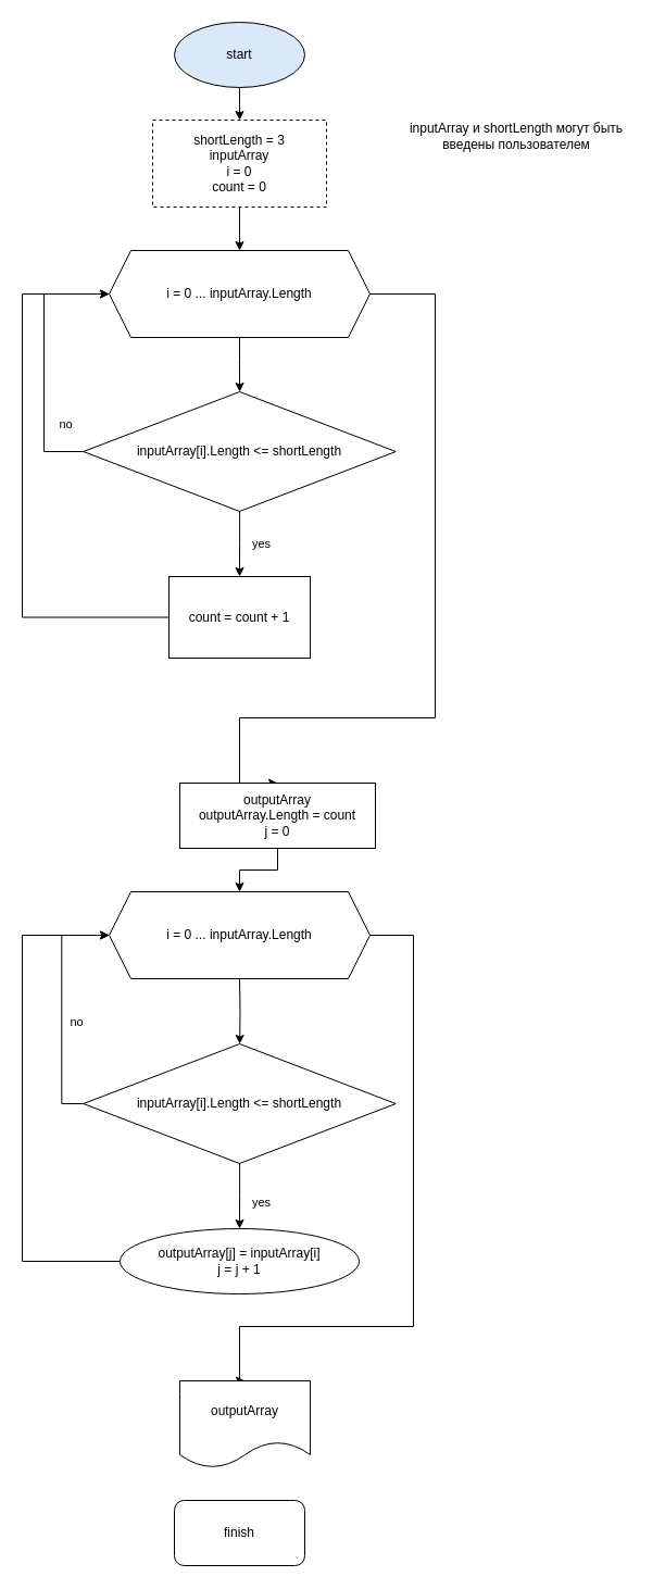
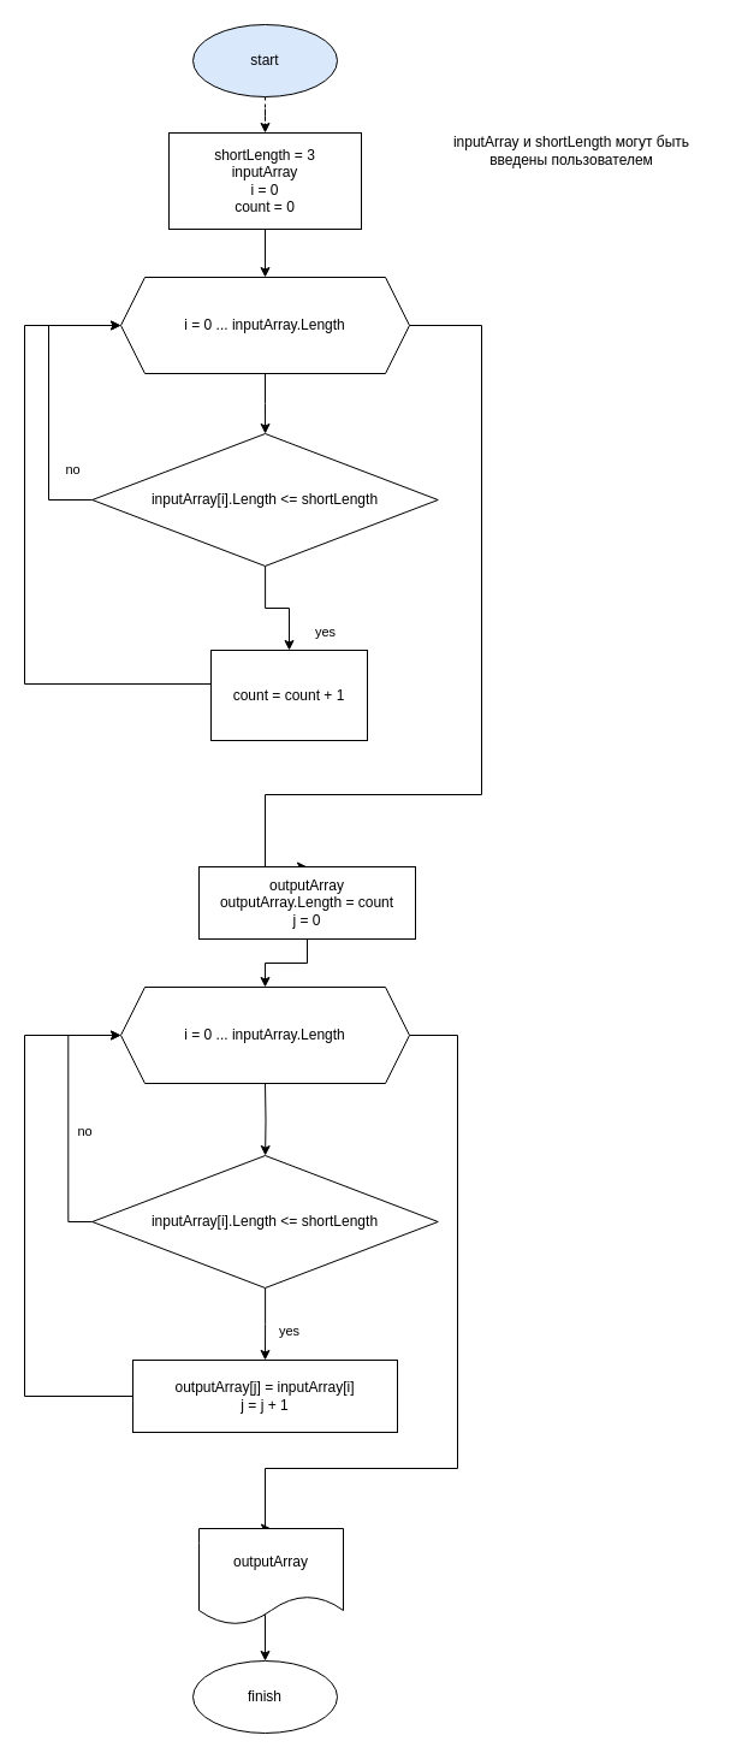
- <mxCell id="2" value="" style="edgeStyle=orthogonalEdgeStyle;rounded=0;orthogonalLoop=1;jettySize=auto;html=1;" parent="1" source="3" target="5" edge="1"><mxGeometry relative="1" as="geometry" /></mxCell>
+ <mxCell id="2" value="" style="edgeStyle=orthogonalEdgeStyle;rounded=0;orthogonalLoop=1;jettySize=auto;html=1;dashed=1;" parent="1" source="3" target="5" edge="1"><mxGeometry relative="1" as="geometry" /></mxCell>
- <mxCell id="5" value="&lt;div&gt;shortLength = 3&lt;/div&gt;&lt;div&gt;inputArray&lt;br&gt;&lt;/div&gt;&lt;div&gt;i = 0&lt;/div&gt;&lt;div&gt;count = 0&lt;/div&gt;" style="whiteSpace=wrap;html=1;dashed=1;" parent="1" vertex="1"><mxGeometry x="140" y="110" width="160" height="80" as="geometry" /></mxCell>
+ <mxCell id="5" value="&lt;div&gt;shortLength = 3&lt;/div&gt;&lt;div&gt;inputArray&lt;br&gt;&lt;/div&gt;&lt;div&gt;i = 0&lt;/div&gt;&lt;div&gt;count = 0&lt;/div&gt;" style="whiteSpace=wrap;html=1;" parent="1" vertex="1"><mxGeometry x="140" y="110" width="160" height="80" as="geometry" /></mxCell>
- <mxCell id="13" value="count = count + 1" style="whiteSpace=wrap;html=1;" parent="1" vertex="1"><mxGeometry x="155" y="530" width="130" height="75" as="geometry" /></mxCell>
+ <mxCell id="13" value="count = count + 1" style="whiteSpace=wrap;html=1;" parent="1" vertex="1"><mxGeometry x="175" y="540" width="130" height="75" as="geometry" /></mxCell>
- <mxCell id="24" value="&lt;div&gt;outputArray[j] = inputArray[i]&lt;/div&gt;&lt;div&gt;j = j + 1&lt;br&gt;&lt;/div&gt;" style="ellipse;whiteSpace=wrap;html=1;" parent="1" vertex="1"><mxGeometry x="110" y="1130" width="220" height="60" as="geometry" /></mxCell>
+ <mxCell id="24" value="&lt;div&gt;outputArray[j] = inputArray[i]&lt;/div&gt;&lt;div&gt;j = j + 1&lt;br&gt;&lt;/div&gt;" style="whiteSpace=wrap;html=1;" parent="1" vertex="1"><mxGeometry x="110" y="1130" width="220" height="60" as="geometry" /></mxCell>
+ <mxCell id="25" value="" style="edgeStyle=orthogonalEdgeStyle;rounded=0;orthogonalLoop=1;jettySize=auto;html=1;exitX=0.433;exitY=0.9;exitDx=0;exitDy=0;exitPerimeter=0;" parent="1" source="26" target="27" edge="1"><mxGeometry relative="1" as="geometry"><Array as="points"><mxPoint x="220" y="1342" /></Array></mxGeometry></mxCell>
- <mxCell id="27" value="finish" style="whiteSpace=wrap;html=1;rounded=1;" parent="1" vertex="1"><mxGeometry x="160" y="1380" width="120" height="60" as="geometry" /></mxCell>
+ <mxCell id="27" value="finish" style="ellipse;whiteSpace=wrap;html=1;" parent="1" vertex="1"><mxGeometry x="160" y="1380" width="120" height="60" as="geometry" /></mxCell>
